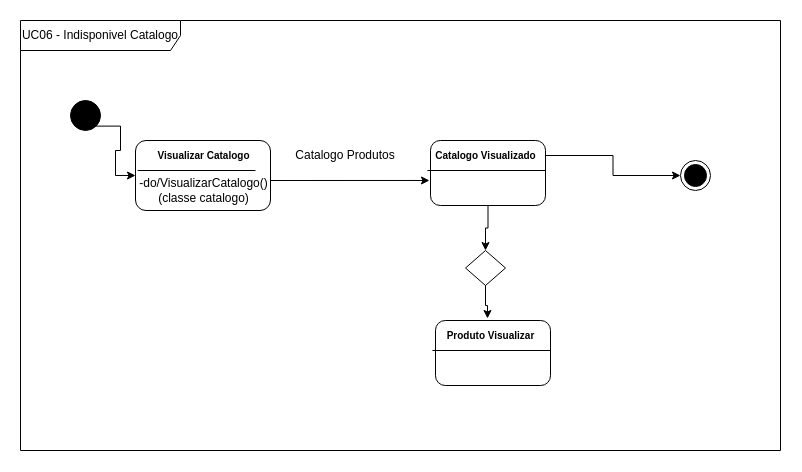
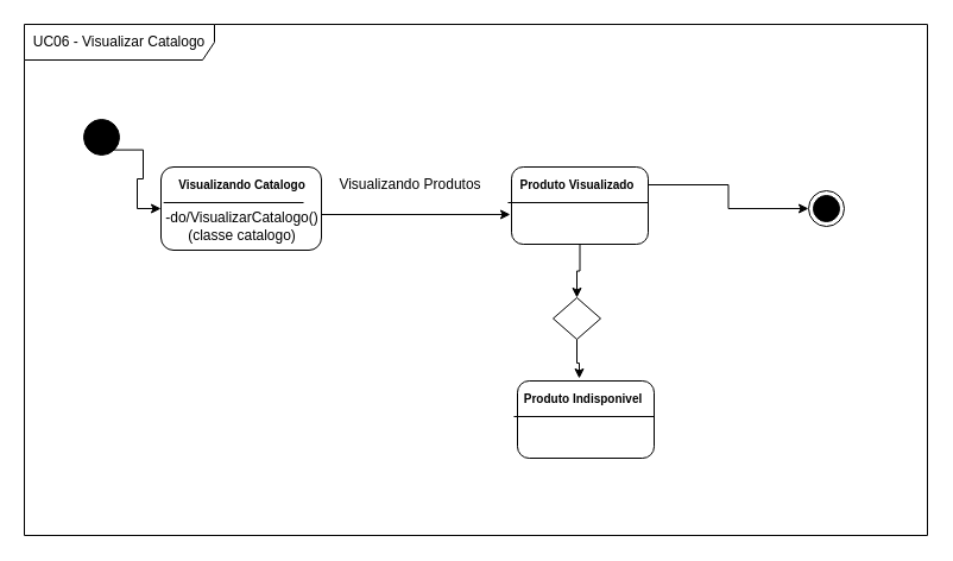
- <mxCell id="2" value="UC06 - Indisponivel Catalogo" style="shape=umlFrame;whiteSpace=wrap;html=1;pointerEvents=0;recursiveResize=0;container=1;collapsible=0;width=160;" vertex="1" parent="1"><mxGeometry x="20" y="20" width="760" height="430" as="geometry" /></mxCell>
+ <mxCell id="2" value="UC06 - Visualizar Catalogo" style="shape=umlFrame;whiteSpace=wrap;html=1;pointerEvents=0;recursiveResize=0;container=1;collapsible=0;width=160;" vertex="1" parent="1"><mxGeometry x="20" y="20" width="760" height="430" as="geometry" /></mxCell>
- <mxCell id="8" value="&lt;span style=&quot;font-size: 10px;&quot;&gt;&lt;b&gt;Visualizar Catalogo&lt;br&gt;&lt;/b&gt;&lt;/span&gt;" style="text;html=1;align=center;verticalAlign=middle;resizable=0;points=[];autosize=1;strokeColor=none;fillColor=none;" vertex="1" parent="2"><mxGeometry x="117.5" y="120" width="130" height="30" as="geometry" /></mxCell>
+ <mxCell id="8" value="&lt;span style=&quot;font-size: 10px;&quot;&gt;&lt;b&gt;Visualizando Catalogo&lt;br&gt;&lt;/b&gt;&lt;/span&gt;" style="text;html=1;align=center;verticalAlign=middle;resizable=0;points=[];autosize=1;strokeColor=none;fillColor=none;" vertex="1" parent="2"><mxGeometry x="117.5" y="120" width="130" height="30" as="geometry" /></mxCell>
- <mxCell id="18" value="Catalogo Produtos" style="text;html=1;strokeColor=none;fillColor=none;align=center;verticalAlign=middle;whiteSpace=wrap;rounded=0;" vertex="1" parent="2"><mxGeometry x="260" y="120" width="130" height="30" as="geometry" /></mxCell>
+ <mxCell id="18" value="Visualizando Produtos" style="text;html=1;strokeColor=none;fillColor=none;align=center;verticalAlign=middle;whiteSpace=wrap;rounded=0;" vertex="1" parent="2"><mxGeometry x="260" y="120" width="130" height="30" as="geometry" /></mxCell>
- <mxCell id="13" value="&lt;span style=&quot;font-size: 10px;&quot;&gt;&lt;b&gt;Catalogo Visualizado&lt;br&gt;&lt;/b&gt;&lt;/span&gt;" style="text;html=1;align=center;verticalAlign=middle;resizable=0;points=[];autosize=1;strokeColor=none;fillColor=none;" vertex="1" parent="2"><mxGeometry x="405" y="120" width="120" height="30" as="geometry" /></mxCell>
+ <mxCell id="13" value="&lt;span style=&quot;font-size: 10px;&quot;&gt;&lt;b&gt;Produto Visualizado&lt;br&gt;&lt;/b&gt;&lt;/span&gt;" style="text;html=1;align=center;verticalAlign=middle;resizable=0;points=[];autosize=1;strokeColor=none;fillColor=none;" vertex="1" parent="2"><mxGeometry x="405" y="120" width="120" height="30" as="geometry" /></mxCell>
- <mxCell id="21" value="&lt;span style=&quot;font-size: 10px;&quot;&gt;&lt;b&gt;Produto Visualizar&lt;br&gt;&lt;/b&gt;&lt;/span&gt;" style="text;html=1;align=center;verticalAlign=middle;resizable=0;points=[];autosize=1;strokeColor=none;fillColor=none;" vertex="1" parent="2"><mxGeometry x="410" y="300" width="120" height="30" as="geometry" /></mxCell>
+ <mxCell id="21" value="&lt;span style=&quot;font-size: 10px;&quot;&gt;&lt;b&gt;Produto Indisponivel&lt;br&gt;&lt;/b&gt;&lt;/span&gt;" style="text;html=1;align=center;verticalAlign=middle;resizable=0;points=[];autosize=1;strokeColor=none;fillColor=none;" vertex="1" parent="2"><mxGeometry x="410" y="300" width="120" height="30" as="geometry" /></mxCell>
